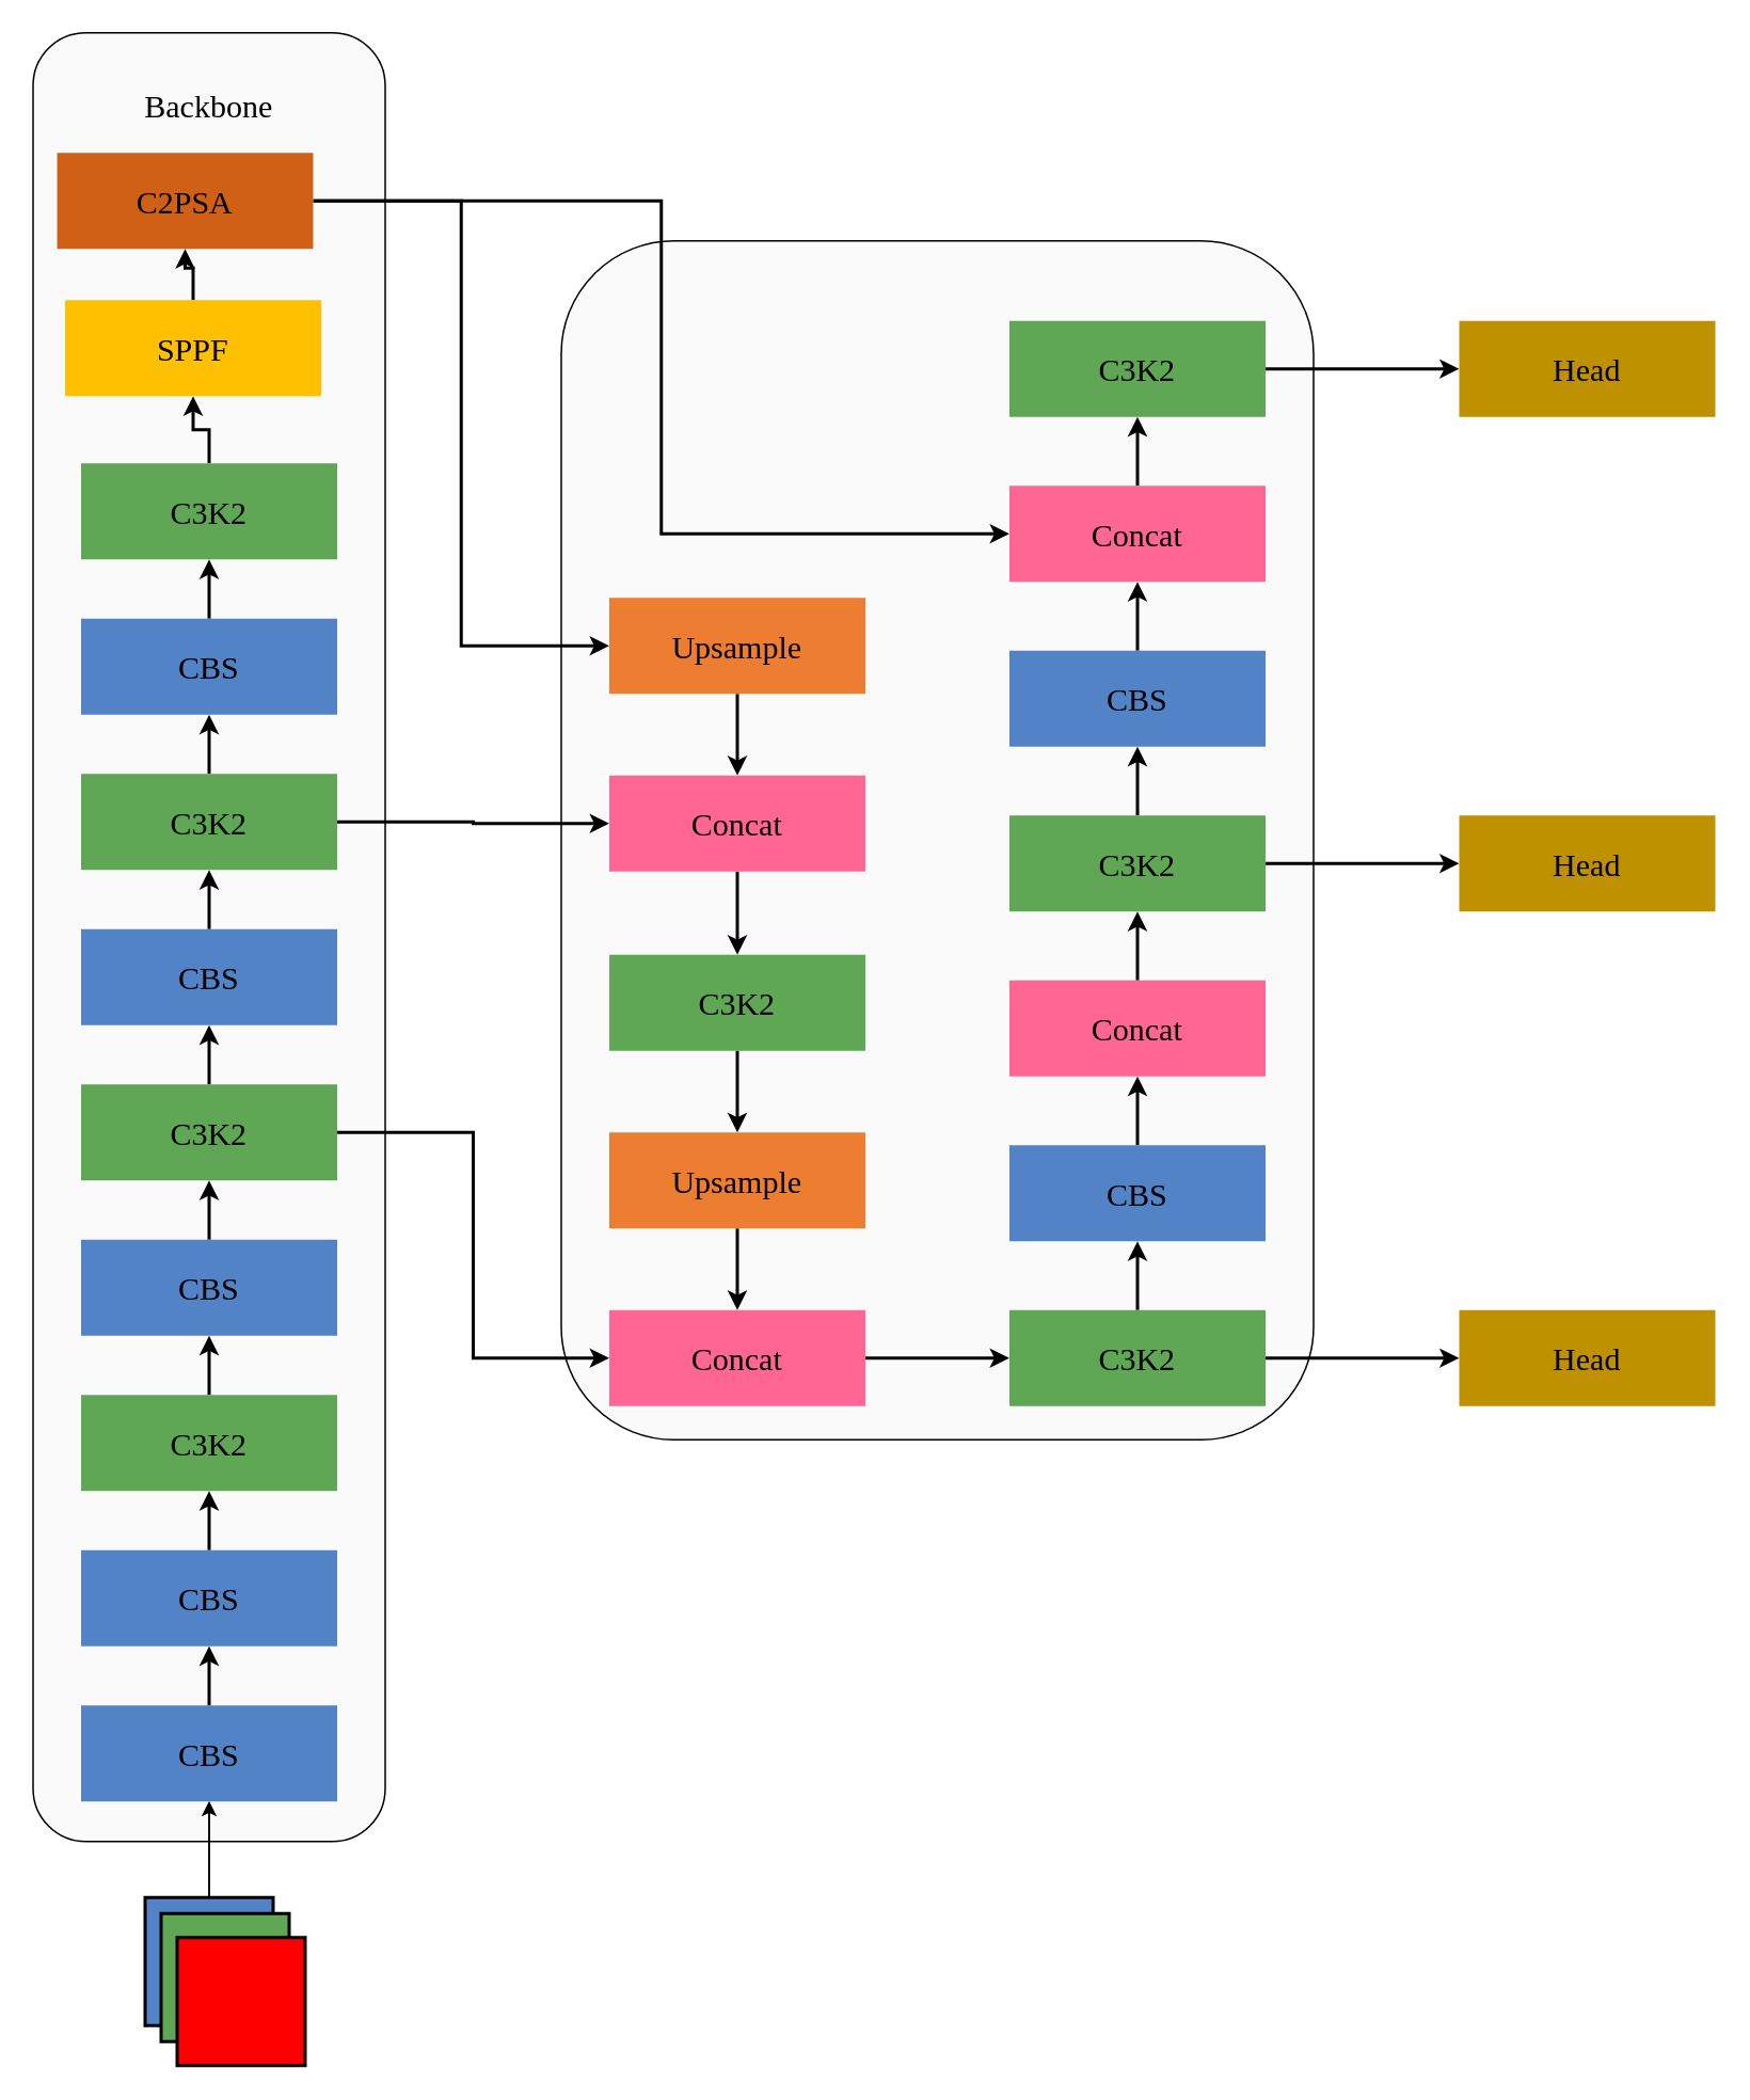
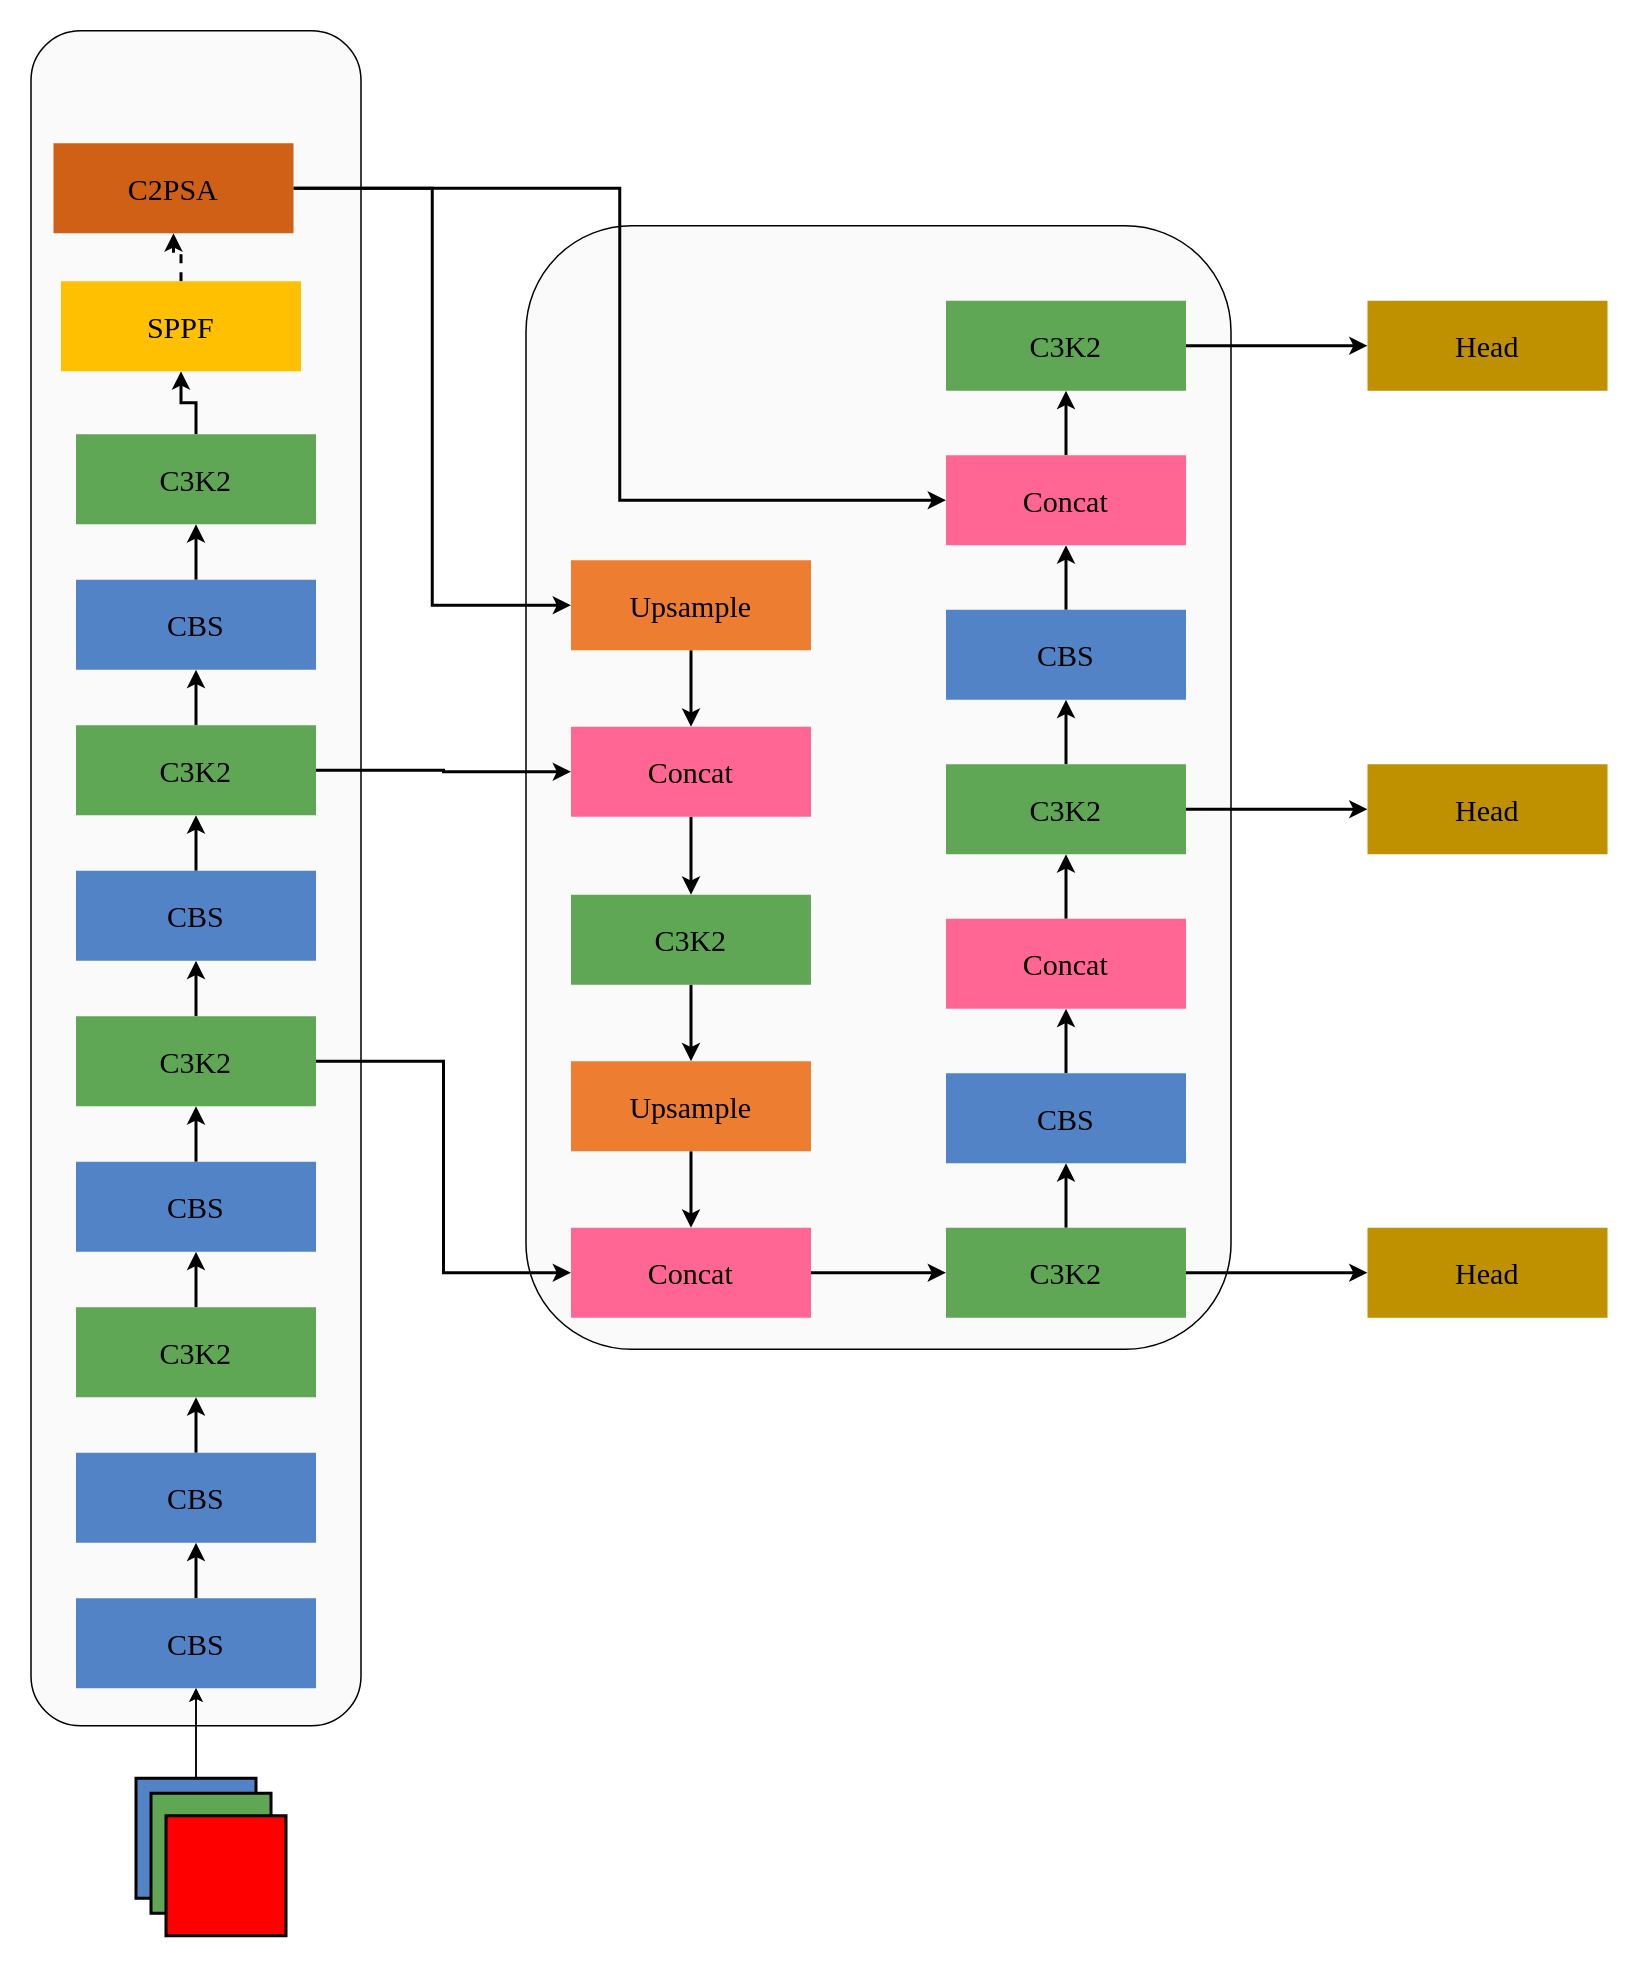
- <mxCell id="63" value="Backbone" style="text;html=1;align=center;verticalAlign=middle;whiteSpace=wrap;rounded=0;fontFamily=Times New Roman;fontSize=20;fontColor=default;" vertex="1" parent="1"><mxGeometry x="100" y="50" width="60" height="30" as="geometry" /></mxCell>
- <mxCell id="11" value="" style="edgeStyle=orthogonalEdgeStyle;rounded=0;orthogonalLoop=1;jettySize=auto;html=1;fontFamily=Times New Roman;fontSize=20;fontColor=default;strokeWidth=2;" edge="1" parent="1" source="12" target="10"><mxGeometry relative="1" as="geometry" /></mxCell>
+ <mxCell id="11" value="" style="edgeStyle=orthogonalEdgeStyle;rounded=0;orthogonalLoop=1;jettySize=auto;html=1;fontFamily=Times New Roman;fontSize=20;fontColor=default;strokeWidth=2;dashed=1;" edge="1" parent="1" source="12" target="10"><mxGeometry relative="1" as="geometry" /></mxCell>
